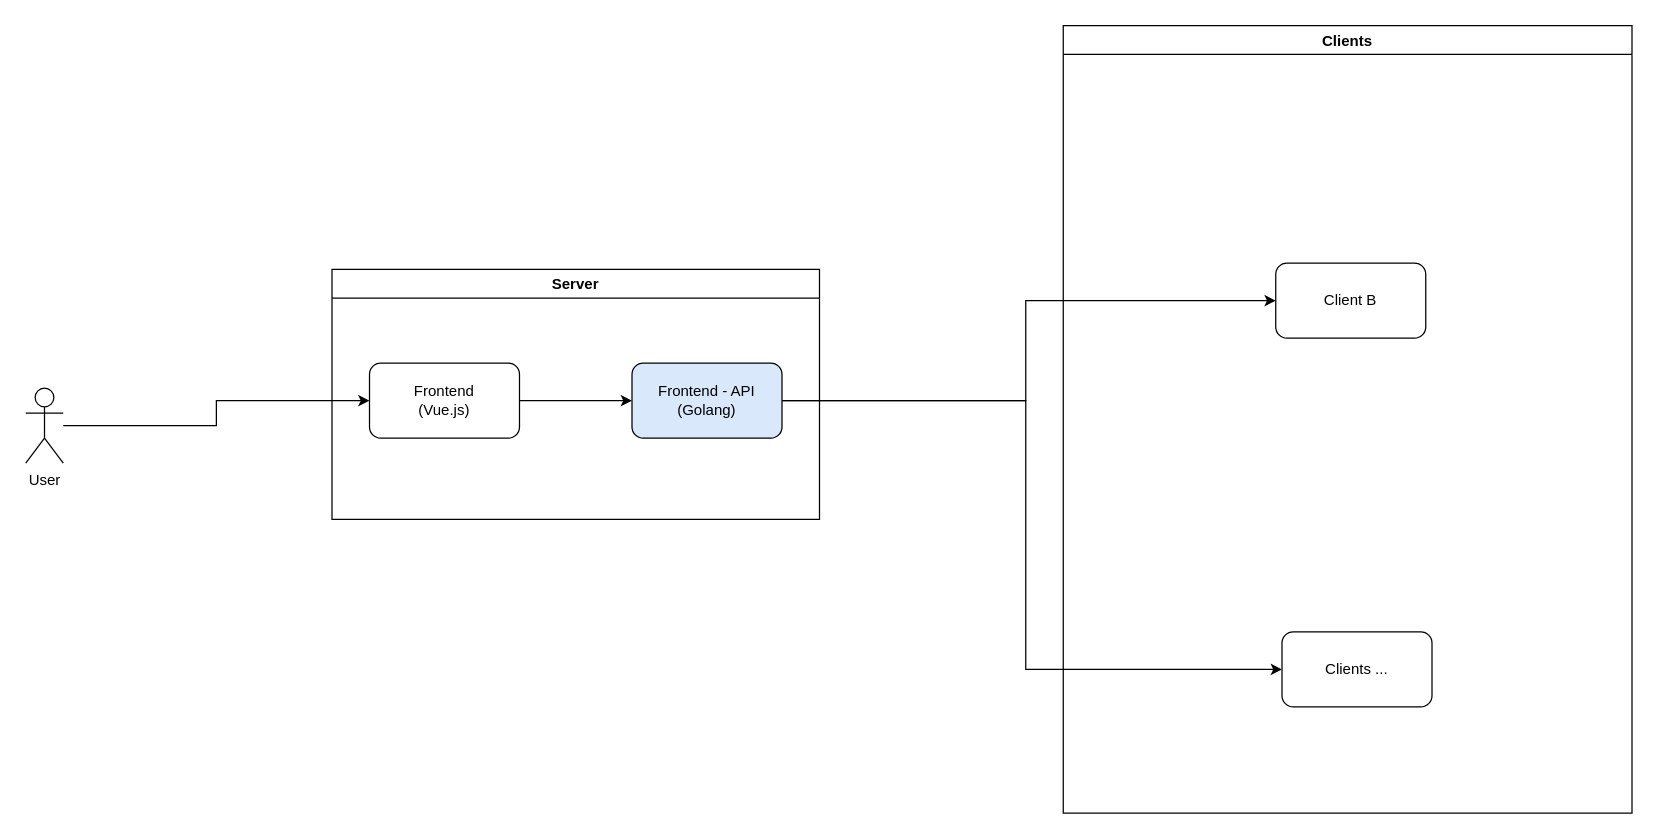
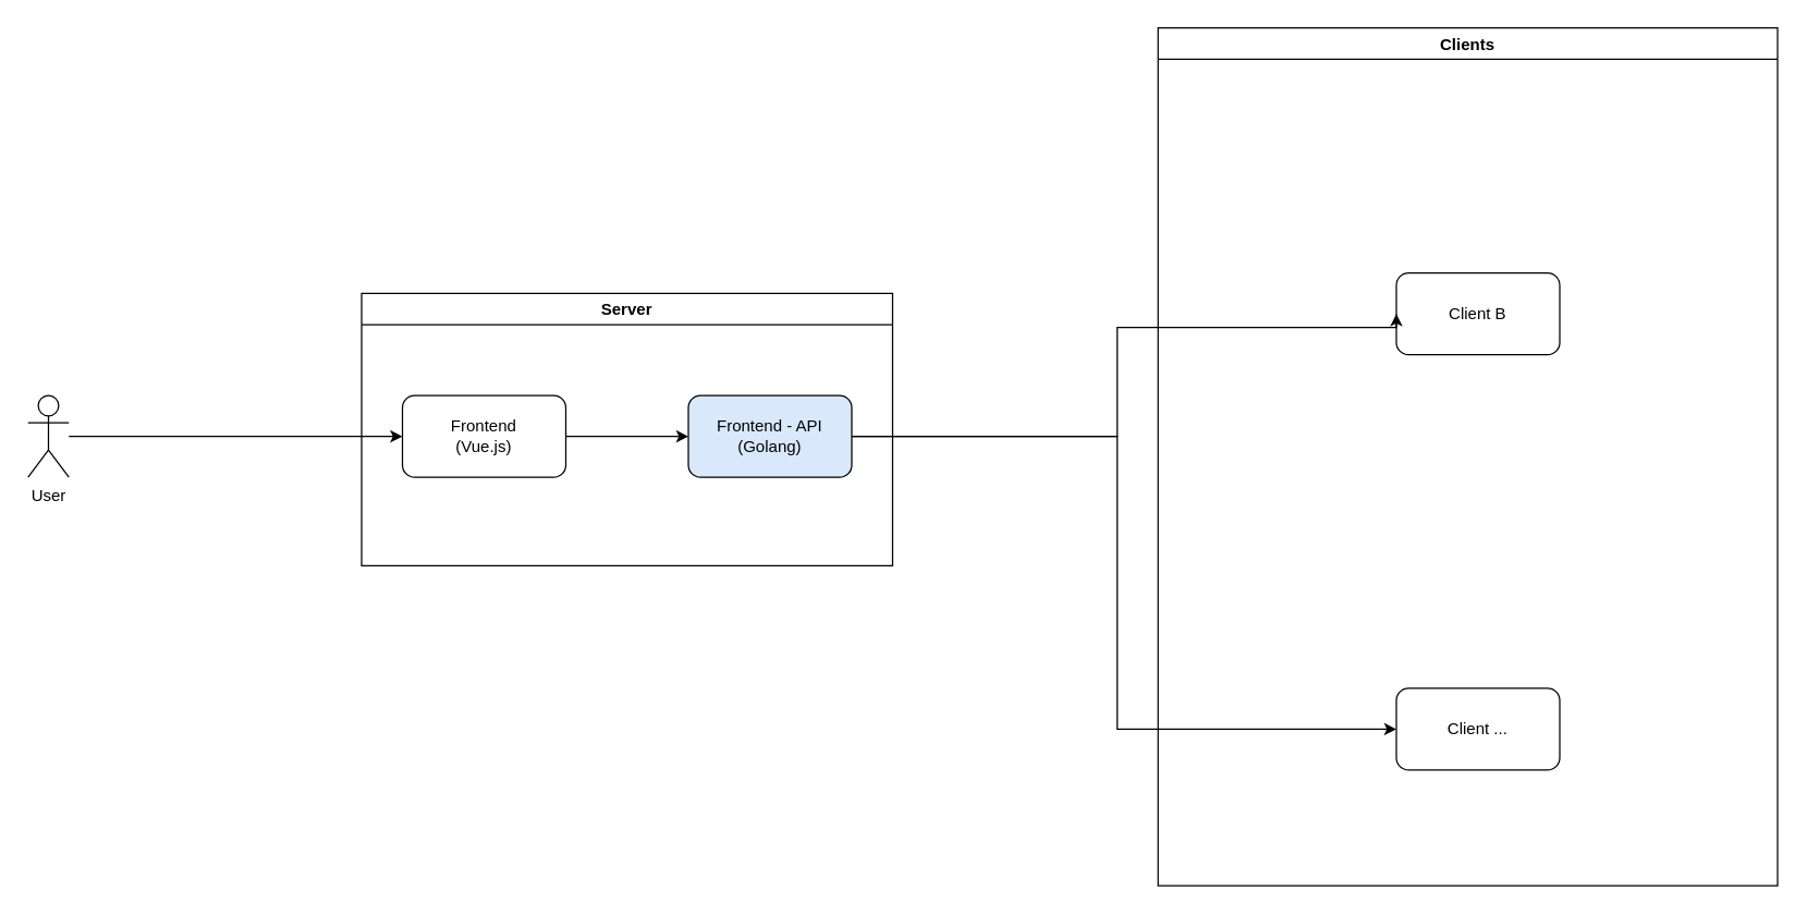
- <mxCell id="10" value="Client B" style="rounded=1;whiteSpace=wrap;html=1;" vertex="1" parent="8"><mxGeometry x="170" y="190" width="120" height="60" as="geometry" /></mxCell>
+ <mxCell id="10" value="Client B" style="rounded=1;whiteSpace=wrap;html=1;" vertex="1" parent="8"><mxGeometry x="175" y="180" width="120" height="60" as="geometry" /></mxCell>
- <mxCell id="3" value="User" style="shape=umlActor;verticalLabelPosition=bottom;verticalAlign=top;html=1;outlineConnect=0;" vertex="1" parent="1"><mxGeometry x="20" y="310" width="30" height="60" as="geometry" /></mxCell>
+ <mxCell id="3" value="User" style="shape=umlActor;verticalLabelPosition=bottom;verticalAlign=top;html=1;outlineConnect=0;" vertex="1" parent="1"><mxGeometry x="20" y="290" width="30" height="60" as="geometry" /></mxCell>
- <mxCell id="9" value="Clients ..." style="rounded=1;whiteSpace=wrap;html=1;" vertex="1" parent="8"><mxGeometry x="175" y="485" width="120" height="60" as="geometry" /></mxCell>
+ <mxCell id="9" value="Client ..." style="rounded=1;whiteSpace=wrap;html=1;" vertex="1" parent="8"><mxGeometry x="175" y="485" width="120" height="60" as="geometry" /></mxCell>
